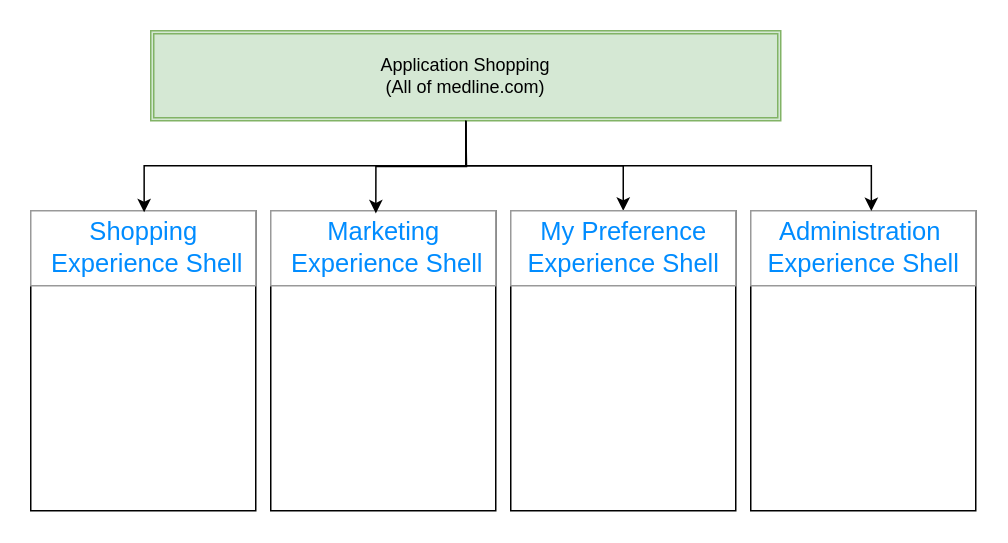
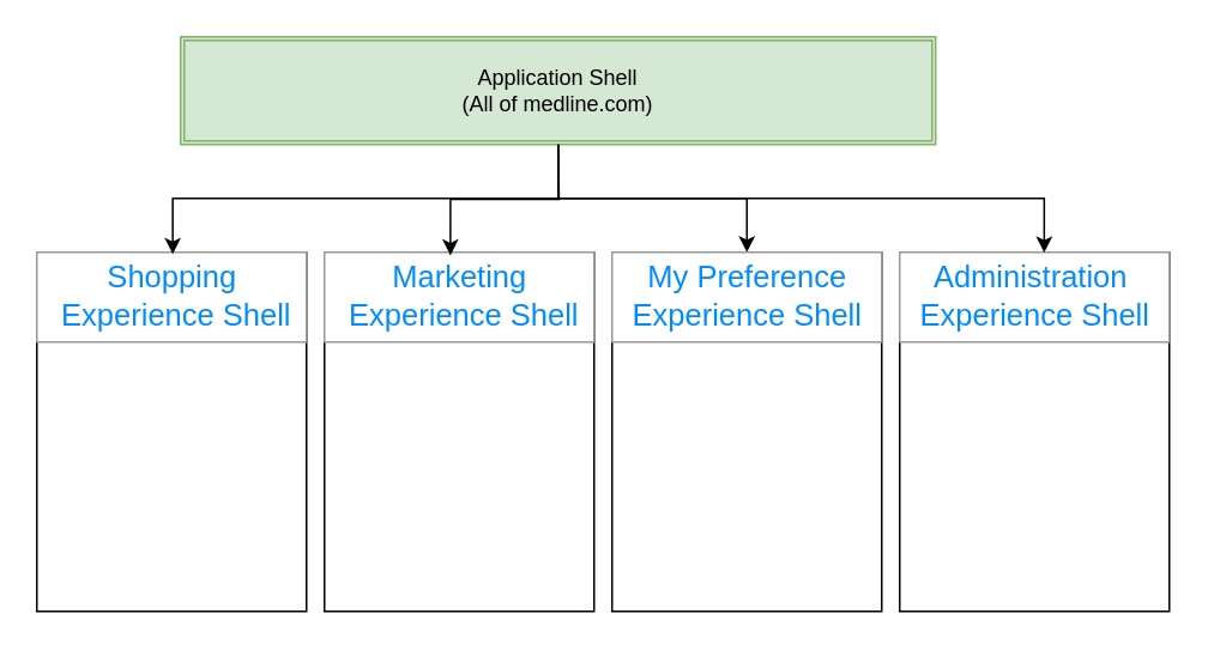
- <mxCell id="3" value="Application Shopping&lt;br&gt;(All of medline.com)" style="shape=ext;double=1;rounded=0;whiteSpace=wrap;html=1;fillColor=#d5e8d4;strokeColor=#82b366;" vertex="1" parent="1"><mxGeometry x="100" y="20" width="420" height="60" as="geometry" /></mxCell>
+ <mxCell id="3" value="Application Shell&lt;br&gt;(All of medline.com)" style="shape=ext;double=1;rounded=0;whiteSpace=wrap;html=1;fillColor=#d5e8d4;strokeColor=#82b366;" vertex="1" parent="1"><mxGeometry x="100" y="20" width="420" height="60" as="geometry" /></mxCell>
